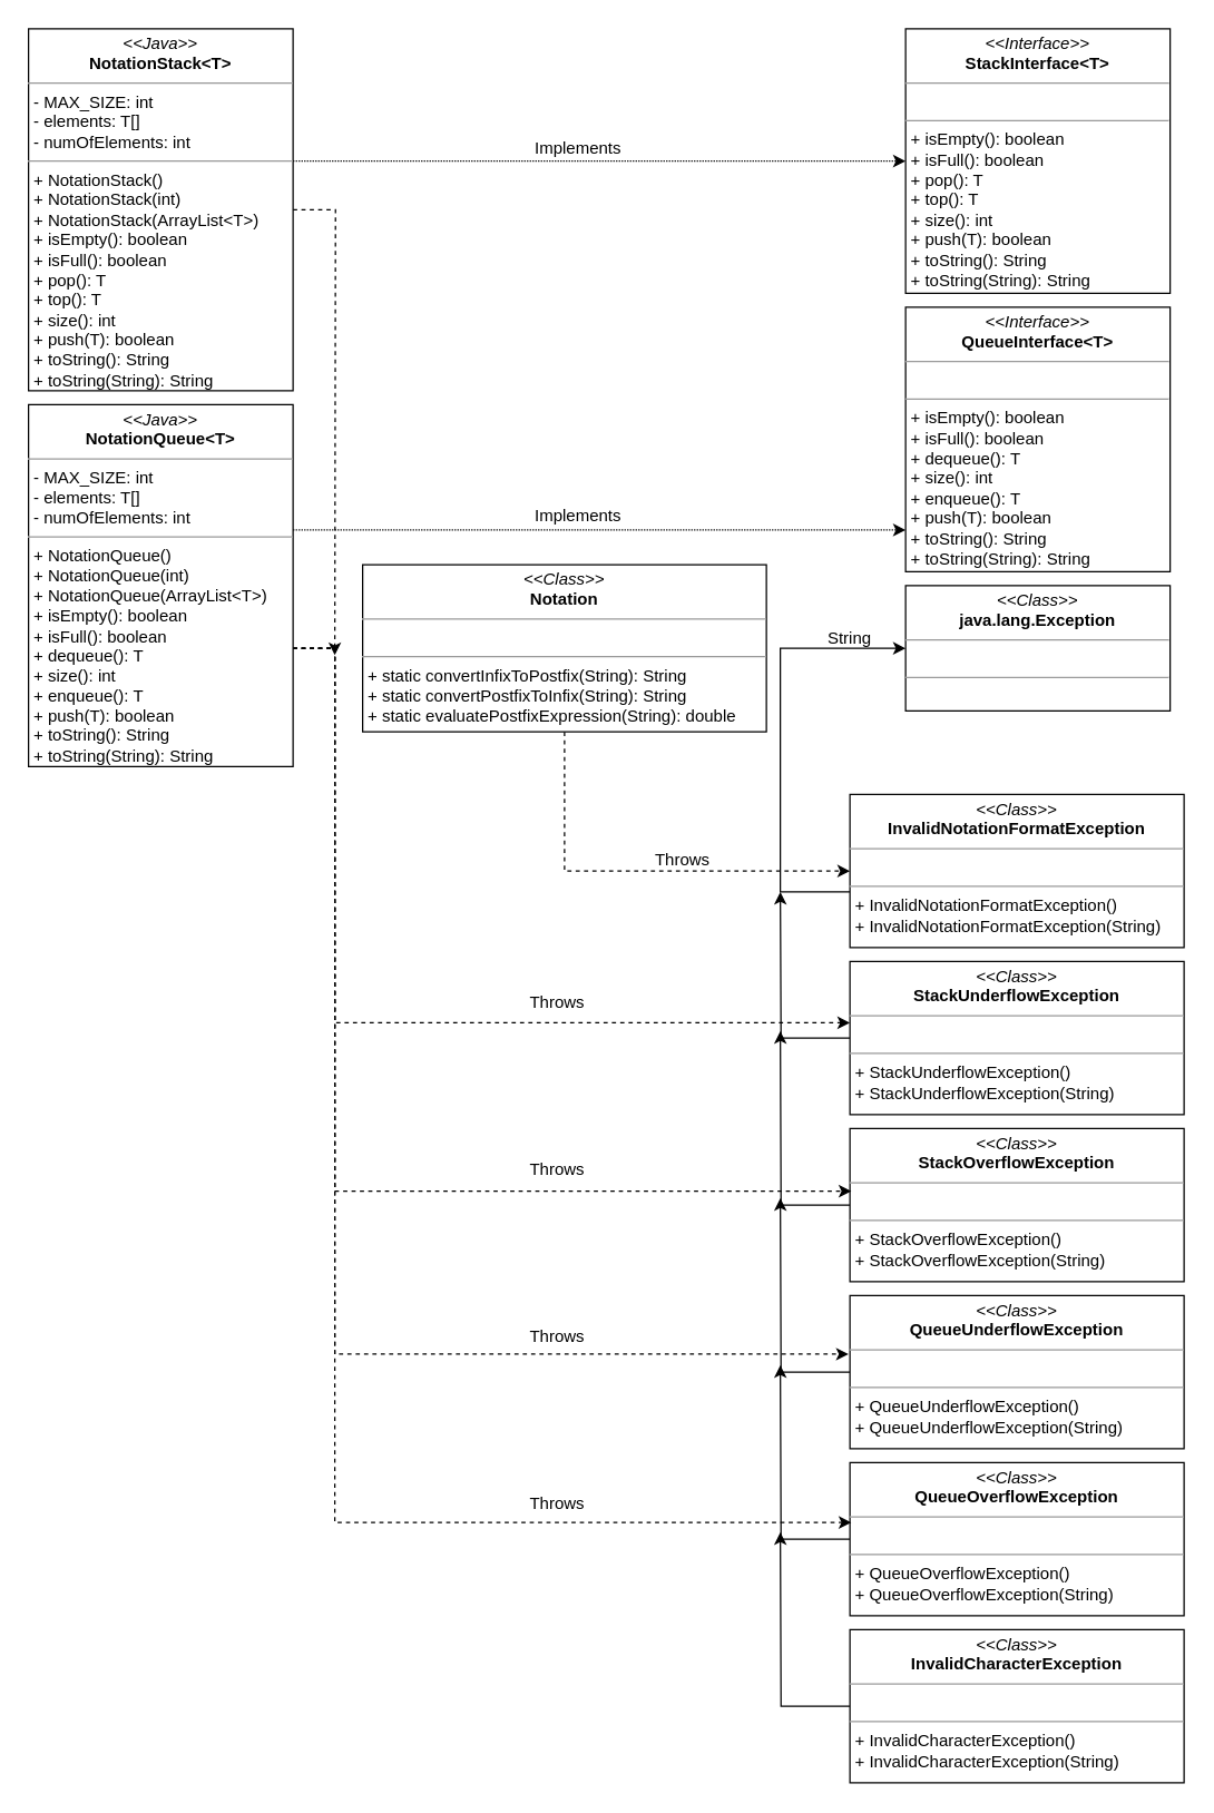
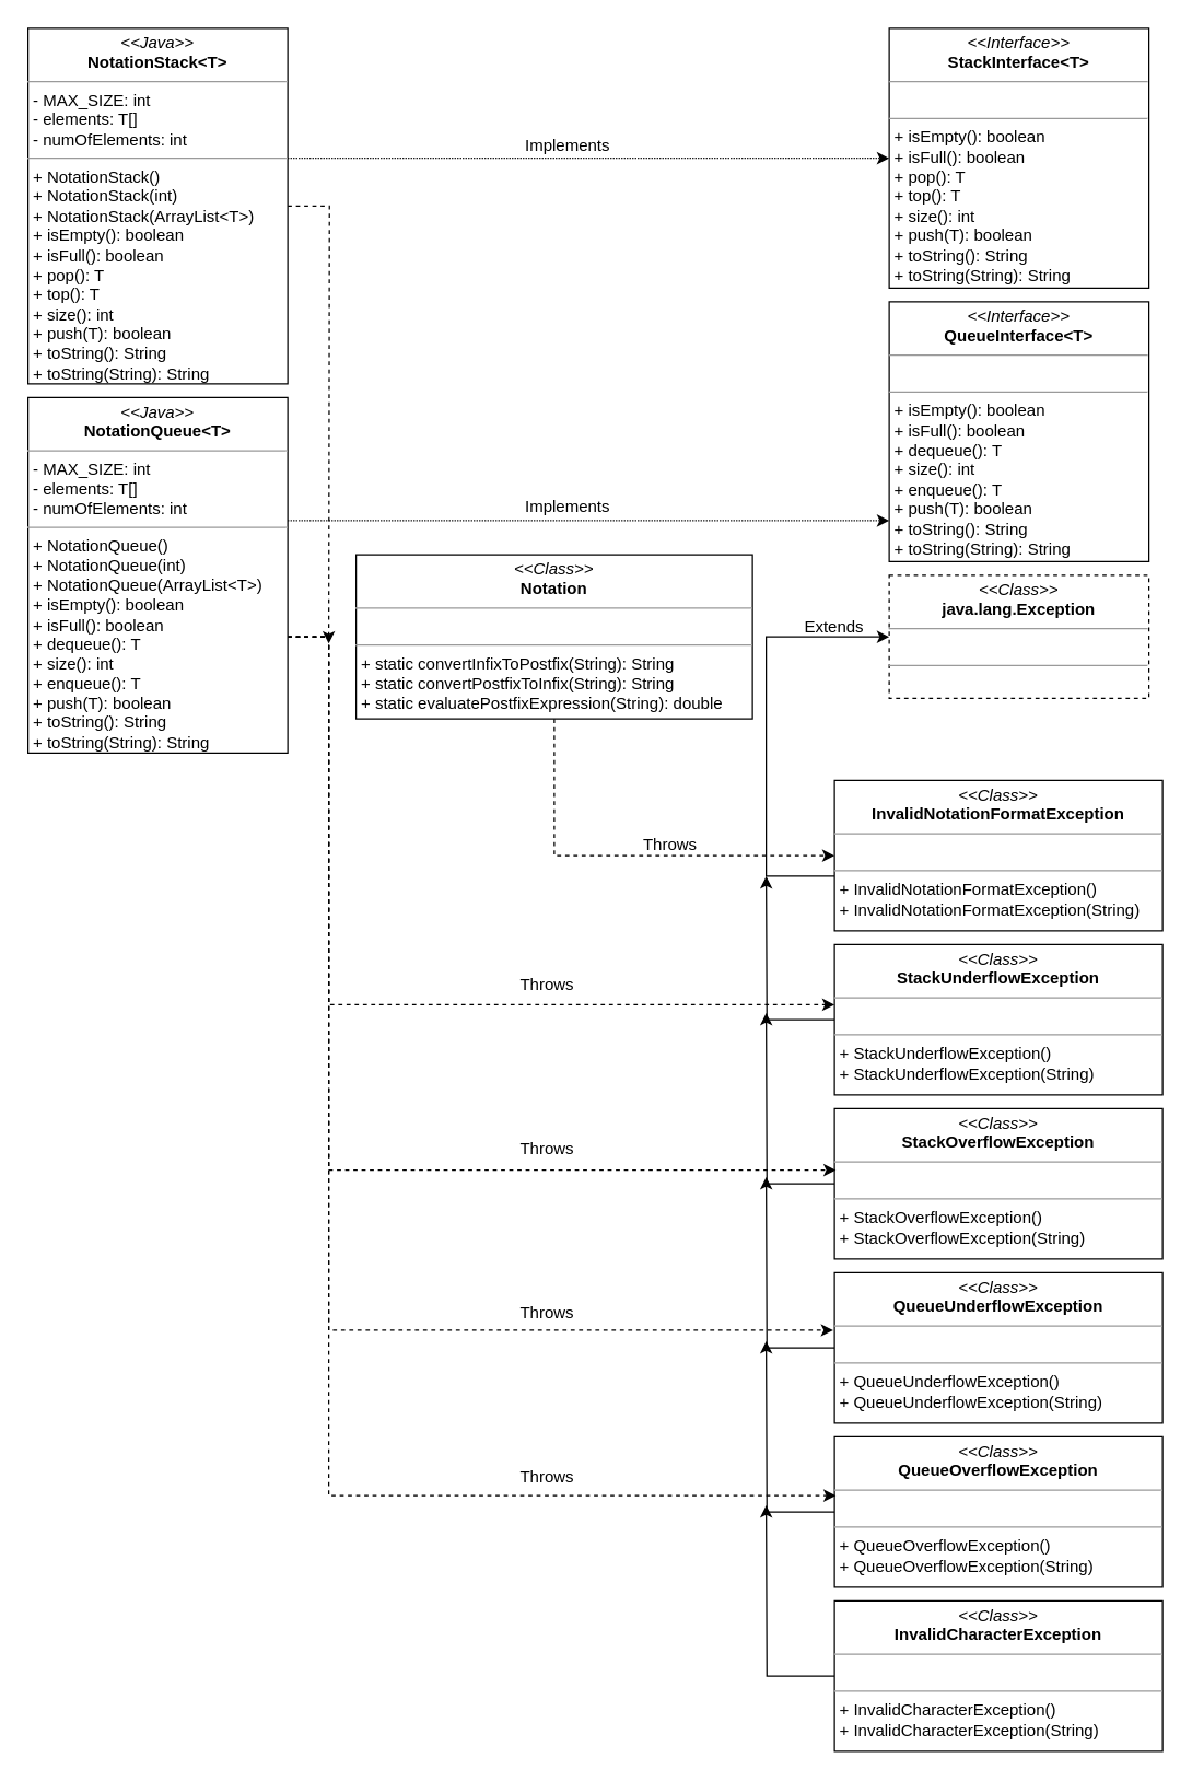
- <mxCell id="33" value="String" style="text;html=1;strokeColor=none;fillColor=none;align=center;verticalAlign=middle;whiteSpace=wrap;rounded=0;" parent="1" vertex="1"><mxGeometry x="590" y="448" width="40" height="20" as="geometry" /></mxCell>
+ <mxCell id="33" value="Extends" style="text;html=1;strokeColor=none;fillColor=none;align=center;verticalAlign=middle;whiteSpace=wrap;rounded=0;" parent="1" vertex="1"><mxGeometry x="590" y="448" width="40" height="20" as="geometry" /></mxCell>
- <mxCell id="6" value="&lt;p style=&quot;margin: 0px ; margin-top: 4px ; text-align: center&quot;&gt;&lt;i&gt;&amp;lt;&amp;lt;Class&amp;gt;&amp;gt;&lt;/i&gt;&lt;br&gt;&lt;b&gt;java.lang.Exception&lt;/b&gt;&lt;/p&gt;&lt;hr size=&quot;1&quot;&gt;&lt;p style=&quot;margin: 0px ; margin-left: 4px&quot;&gt;&lt;br&gt;&lt;/p&gt;&lt;hr size=&quot;1&quot;&gt;&lt;p style=&quot;margin: 0px ; margin-left: 4px&quot;&gt;&lt;br&gt;&lt;/p&gt;" style="verticalAlign=top;align=left;overflow=fill;fontSize=12;fontFamily=Helvetica;html=1;" parent="1" vertex="1"><mxGeometry x="650" y="420" width="190" height="90" as="geometry" /></mxCell>
+ <mxCell id="6" value="&lt;p style=&quot;margin: 0px ; margin-top: 4px ; text-align: center&quot;&gt;&lt;i&gt;&amp;lt;&amp;lt;Class&amp;gt;&amp;gt;&lt;/i&gt;&lt;br&gt;&lt;b&gt;java.lang.Exception&lt;/b&gt;&lt;/p&gt;&lt;hr size=&quot;1&quot;&gt;&lt;p style=&quot;margin: 0px ; margin-left: 4px&quot;&gt;&lt;br&gt;&lt;/p&gt;&lt;hr size=&quot;1&quot;&gt;&lt;p style=&quot;margin: 0px ; margin-left: 4px&quot;&gt;&lt;br&gt;&lt;/p&gt;" style="verticalAlign=top;align=left;overflow=fill;fontSize=12;fontFamily=Helvetica;html=1;dashed=1;" parent="1" vertex="1"><mxGeometry x="650" y="420" width="190" height="90" as="geometry" /></mxCell>
